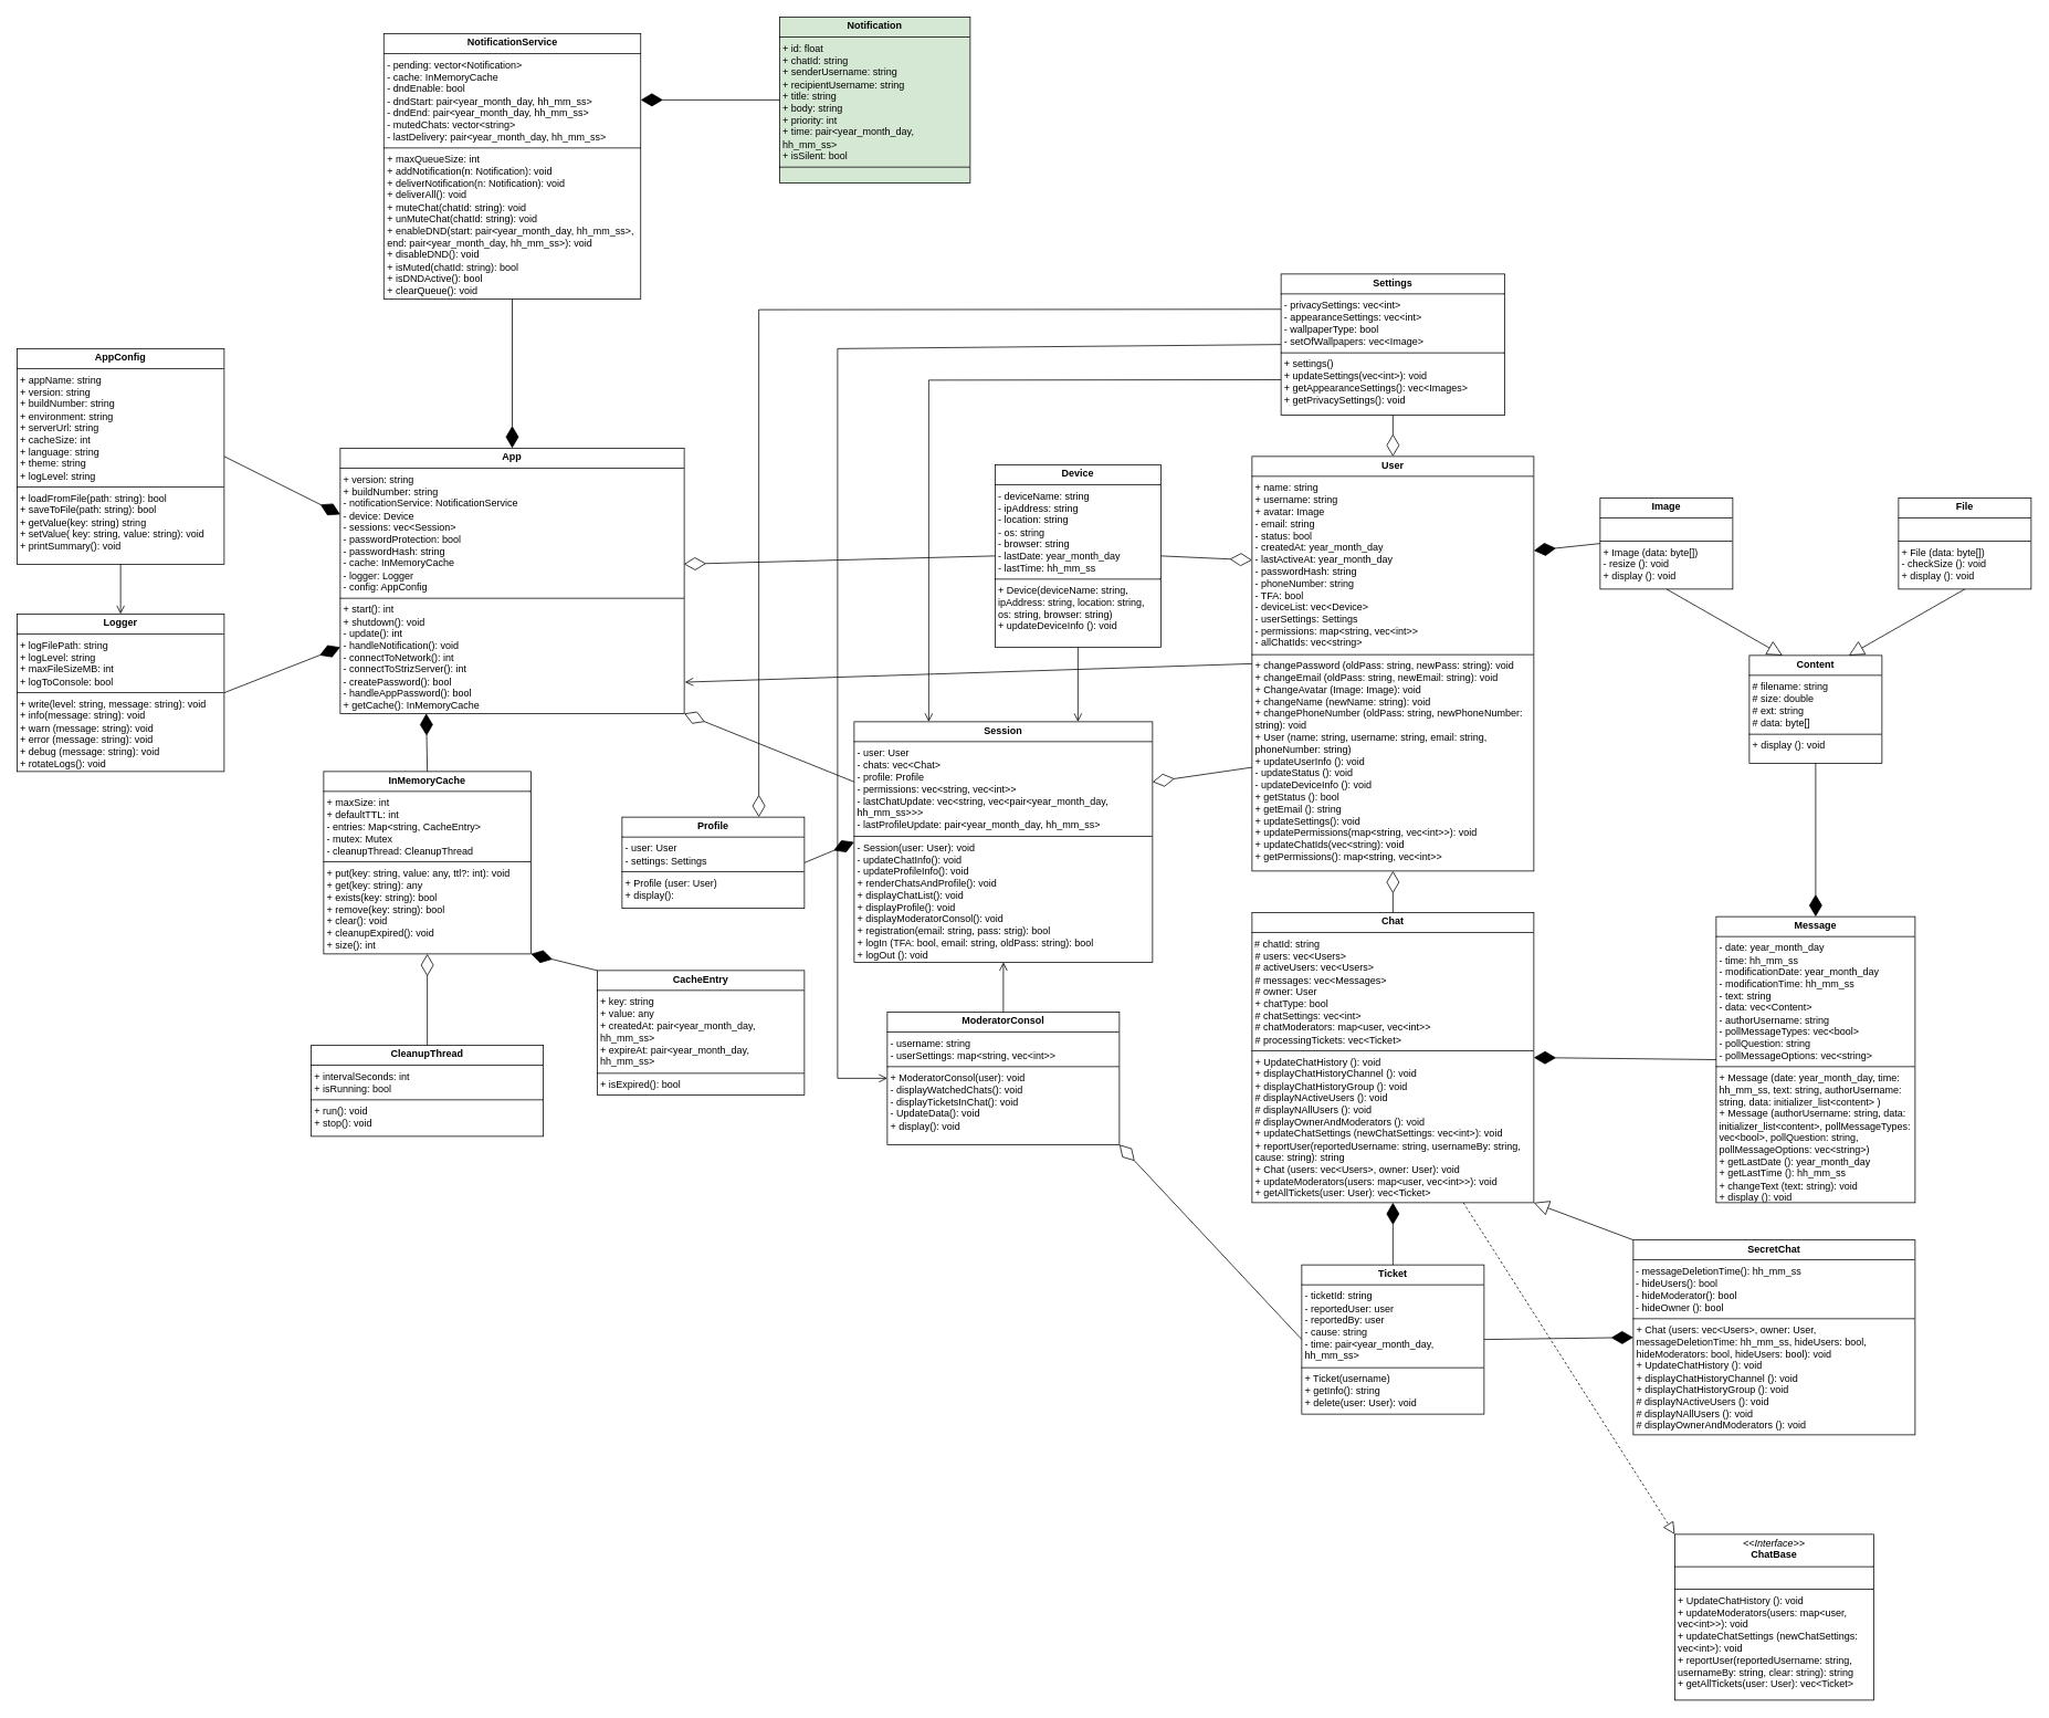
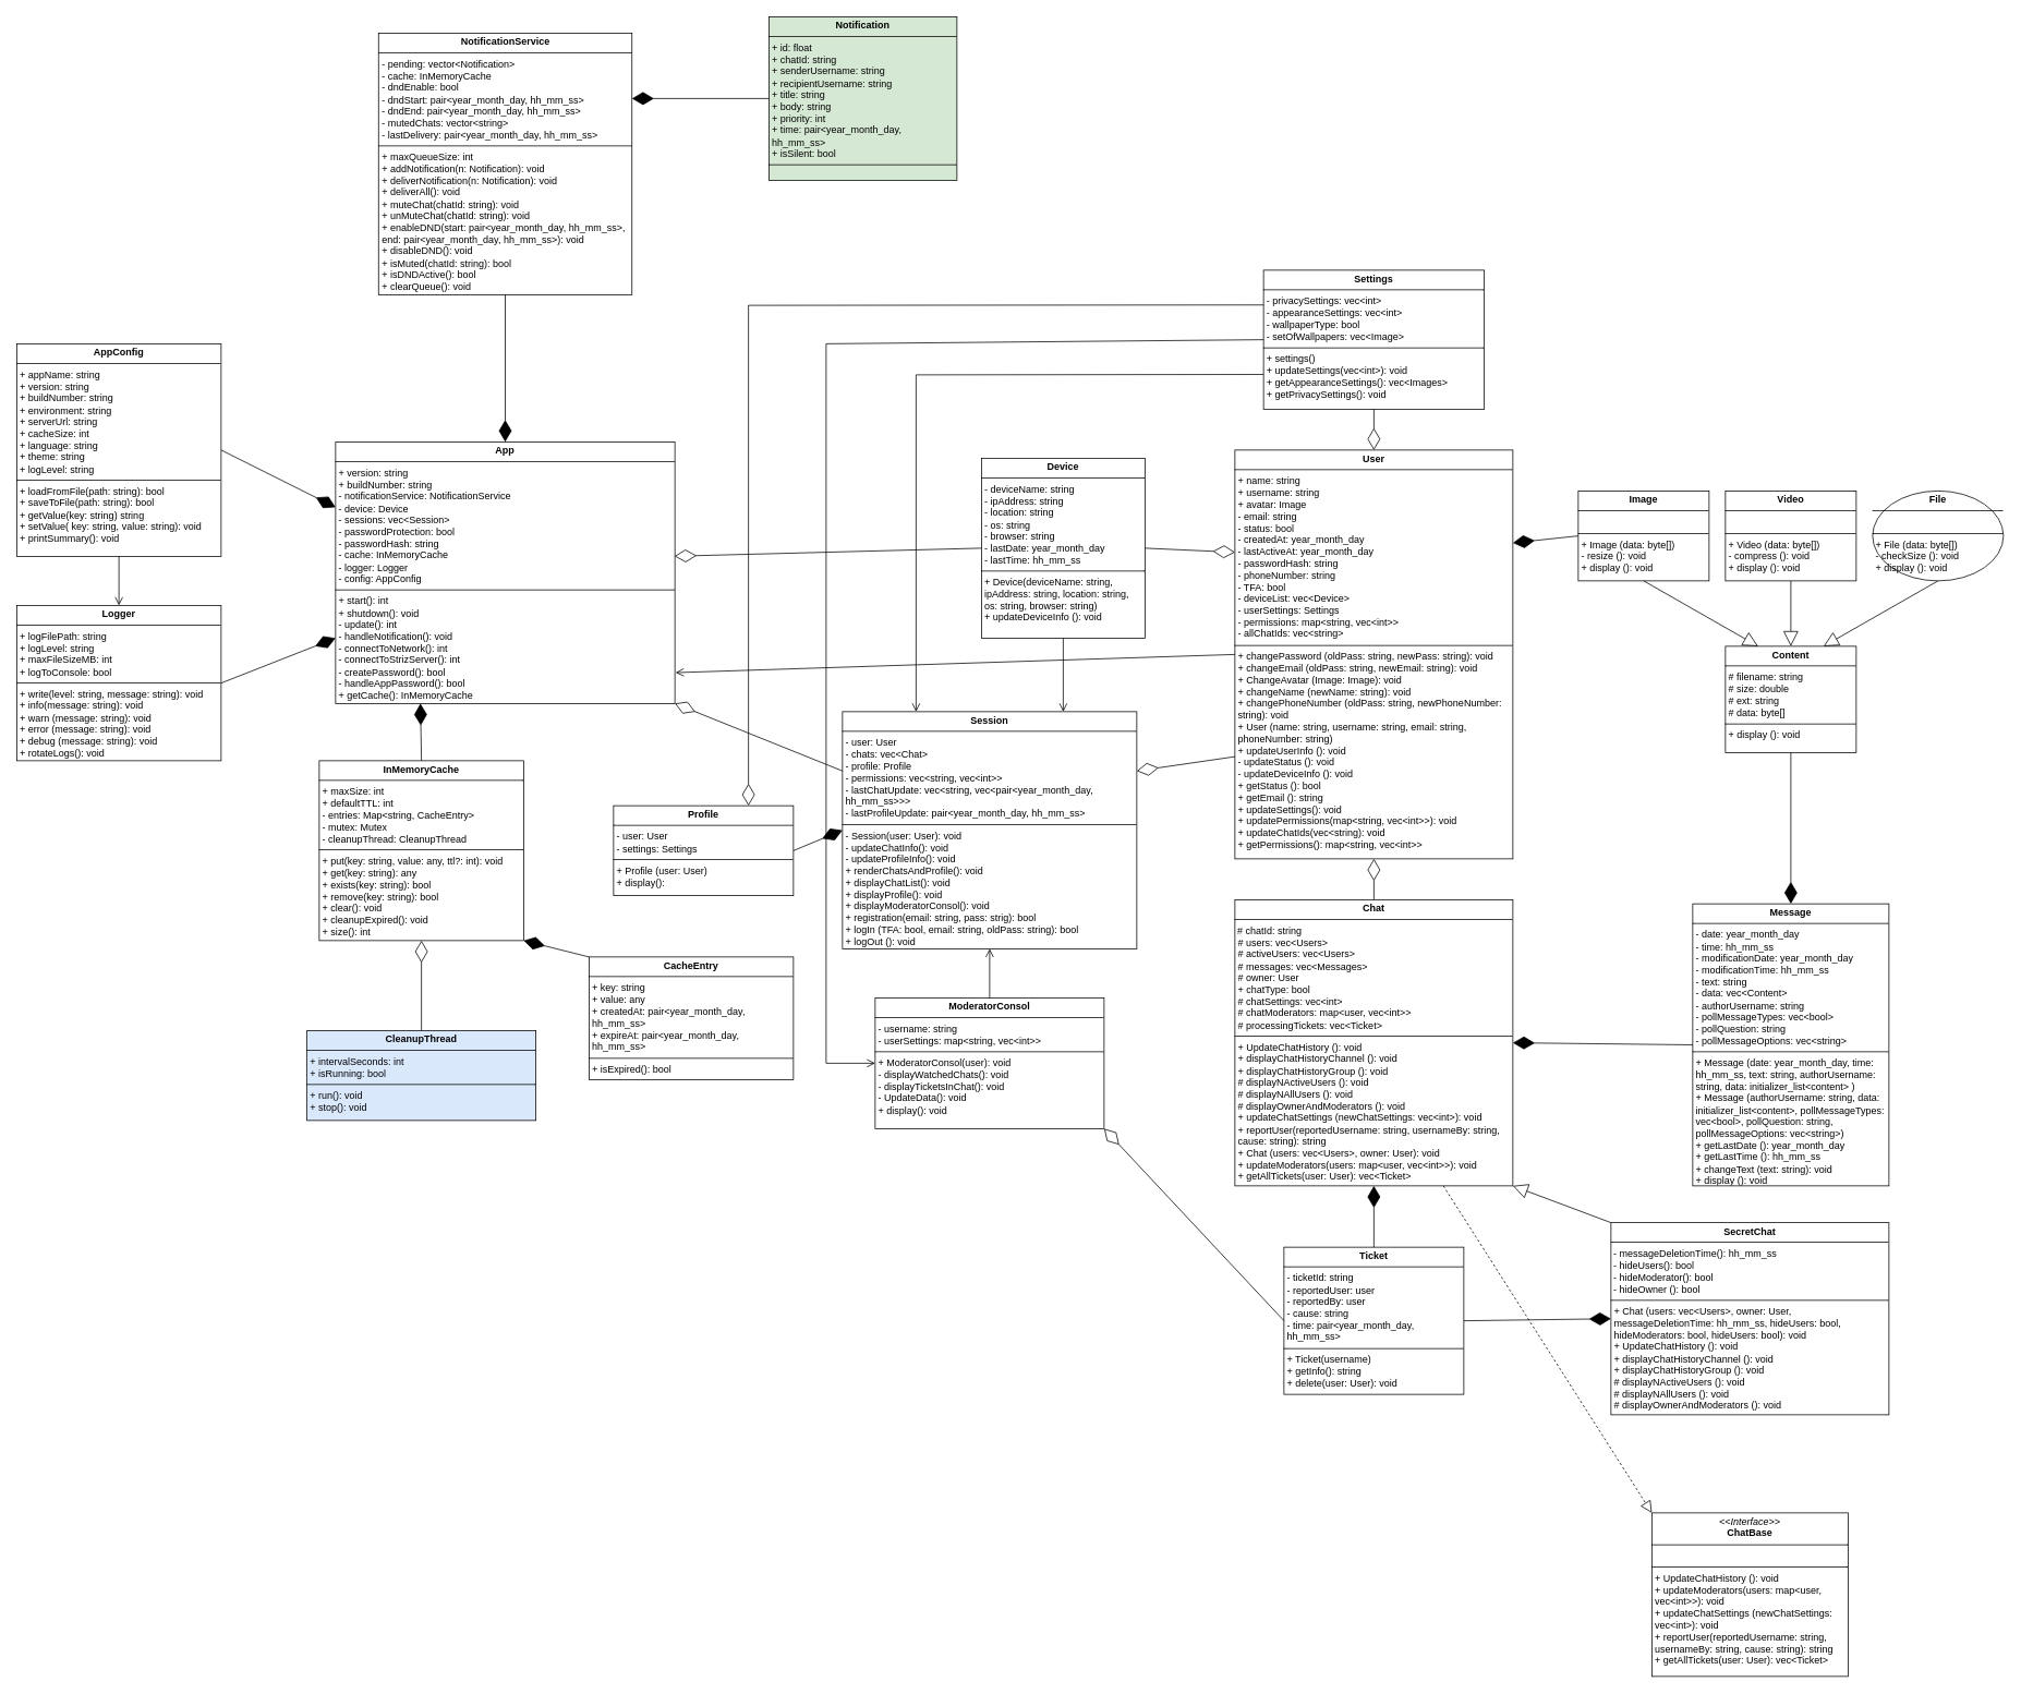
+ <mxCell id="5" value="&lt;p style=&quot;margin:0px;margin-top:4px;text-align:center;&quot;&gt;&lt;b&gt;Video&lt;/b&gt;&lt;/p&gt;&lt;hr size=&quot;1&quot; style=&quot;border-style:solid;&quot;&gt;&lt;p style=&quot;margin:0px;margin-left:4px;&quot;&gt;&lt;br&gt;&lt;/p&gt;&lt;hr size=&quot;1&quot; style=&quot;border-style:solid;&quot;&gt;&lt;p style=&quot;margin: 0px 0px 0px 4px;&quot;&gt;+ Video (data: byte[])&lt;/p&gt;&lt;p style=&quot;margin: 0px 0px 0px 4px;&quot;&gt;- compress (): void&lt;/p&gt;&lt;p style=&quot;margin: 0px 0px 0px 4px;&quot;&gt;+ display (): void&lt;br&gt;&lt;/p&gt;" style="verticalAlign=top;align=left;overflow=fill;html=1;whiteSpace=wrap;" parent="1" vertex="1"><mxGeometry x="2110" y="600" width="160" height="110" as="geometry" /></mxCell>
- <mxCell id="6" value="&lt;p style=&quot;margin:0px;margin-top:4px;text-align:center;&quot;&gt;&lt;b&gt;File&lt;/b&gt;&lt;/p&gt;&lt;hr size=&quot;1&quot; style=&quot;border-style:solid;&quot;&gt;&lt;p style=&quot;margin:0px;margin-left:4px;&quot;&gt;&lt;br&gt;&lt;/p&gt;&lt;hr size=&quot;1&quot; style=&quot;border-style:solid;&quot;&gt;&lt;p style=&quot;margin:0px;margin-left:4px;&quot;&gt;+ File (data: byte[])&lt;/p&gt;&lt;p style=&quot;margin:0px;margin-left:4px;&quot;&gt;- checkSize (): void&lt;/p&gt;&lt;p style=&quot;margin:0px;margin-left:4px;&quot;&gt;+ display (): void&lt;br&gt;&lt;/p&gt;" style="verticalAlign=top;align=left;overflow=fill;html=1;whiteSpace=wrap;" parent="1" vertex="1"><mxGeometry x="2290" y="600" width="160" height="110" as="geometry" /></mxCell>
+ <mxCell id="6" value="&lt;p style=&quot;margin:0px;margin-top:4px;text-align:center;&quot;&gt;&lt;b&gt;File&lt;/b&gt;&lt;/p&gt;&lt;hr size=&quot;1&quot; style=&quot;border-style:solid;&quot;&gt;&lt;p style=&quot;margin:0px;margin-left:4px;&quot;&gt;&lt;br&gt;&lt;/p&gt;&lt;hr size=&quot;1&quot; style=&quot;border-style:solid;&quot;&gt;&lt;p style=&quot;margin:0px;margin-left:4px;&quot;&gt;+ File (data: byte[])&lt;/p&gt;&lt;p style=&quot;margin:0px;margin-left:4px;&quot;&gt;- checkSize (): void&lt;/p&gt;&lt;p style=&quot;margin:0px;margin-left:4px;&quot;&gt;+ display (): void&lt;br&gt;&lt;/p&gt;" style="ellipse;verticalAlign=top;align=left;overflow=fill;html=1;whiteSpace=wrap;" parent="1" vertex="1"><mxGeometry x="2290" y="600" width="160" height="110" as="geometry" /></mxCell>
+ <mxCell id="9" value="" style="endArrow=block;endSize=16;endFill=0;html=1;rounded=0;exitX=0.5;exitY=1;exitDx=0;exitDy=0;entryX=0.5;entryY=0;entryDx=0;entryDy=0;" parent="1" source="5" target="7" edge="1"><mxGeometry x="-0.002" width="160" relative="1" as="geometry"><mxPoint x="2160" y="740" as="sourcePoint" /><mxPoint x="2320" y="740" as="targetPoint" /><mxPoint as="offset" /></mxGeometry></mxCell>
- <mxCell id="44" value="&lt;p style=&quot;margin:0px;margin-top:4px;text-align:center;&quot;&gt;&lt;b&gt;CleanupThread&lt;/b&gt;&lt;/p&gt;&lt;hr size=&quot;1&quot; style=&quot;border-style:solid;&quot;&gt;&lt;p style=&quot;margin:0px;margin-left:4px;&quot;&gt;+ intervalSeconds: int&lt;/p&gt;&lt;p style=&quot;margin:0px;margin-left:4px;&quot;&gt;+ isRunning: bool&lt;/p&gt;&lt;hr size=&quot;1&quot; style=&quot;border-style:solid;&quot;&gt;&lt;p style=&quot;margin:0px;margin-left:4px;&quot;&gt;+ run(): void&lt;/p&gt;&lt;p style=&quot;margin:0px;margin-left:4px;&quot;&gt;+ stop(): void&lt;/p&gt;" style="verticalAlign=top;align=left;overflow=fill;html=1;whiteSpace=wrap;" parent="1" vertex="1"><mxGeometry x="375" y="1260" width="280" height="110" as="geometry" /></mxCell>
+ <mxCell id="44" value="&lt;p style=&quot;margin:0px;margin-top:4px;text-align:center;&quot;&gt;&lt;b&gt;CleanupThread&lt;/b&gt;&lt;/p&gt;&lt;hr size=&quot;1&quot; style=&quot;border-style:solid;&quot;&gt;&lt;p style=&quot;margin:0px;margin-left:4px;&quot;&gt;+ intervalSeconds: int&lt;/p&gt;&lt;p style=&quot;margin:0px;margin-left:4px;&quot;&gt;+ isRunning: bool&lt;/p&gt;&lt;hr size=&quot;1&quot; style=&quot;border-style:solid;&quot;&gt;&lt;p style=&quot;margin:0px;margin-left:4px;&quot;&gt;+ run(): void&lt;/p&gt;&lt;p style=&quot;margin:0px;margin-left:4px;&quot;&gt;+ stop(): void&lt;/p&gt;" style="verticalAlign=top;align=left;overflow=fill;html=1;whiteSpace=wrap;fillColor=#dae8fc;" parent="1" vertex="1"><mxGeometry x="375" y="1260" width="280" height="110" as="geometry" /></mxCell>
- <mxCell id="35" value="&lt;p style=&quot;margin:0px;margin-top:4px;text-align:center;&quot;&gt;&lt;i&gt;&amp;lt;&amp;lt;Interface&amp;gt;&amp;gt;&lt;/i&gt;&lt;br&gt;&lt;b&gt;ChatBase&lt;/b&gt;&lt;/p&gt;&lt;hr size=&quot;1&quot; style=&quot;border-style:solid;&quot;&gt;&lt;p style=&quot;margin:0px;margin-left:4px;&quot;&gt;&lt;br&gt;&lt;/p&gt;&lt;hr size=&quot;1&quot; style=&quot;border-style:solid;&quot;&gt;&lt;p style=&quot;margin: 0px 0px 0px 4px;&quot;&gt;+ UpdateChatHistory (): void&lt;br&gt;&lt;/p&gt;&lt;p style=&quot;margin: 0px 0px 0px 4px;&quot;&gt;+ updateModerators(users: map&amp;lt;user, vec&amp;lt;int&amp;gt;&amp;gt;): void&lt;/p&gt;&lt;p style=&quot;margin: 0px 0px 0px 4px;&quot;&gt;+ updateChatSettings (newChatSettings: vec&amp;lt;int&amp;gt;): void&lt;/p&gt;&lt;p style=&quot;margin: 0px 0px 0px 4px;&quot;&gt;+ reportUser(reportedUsername: string, usernameBy: string, clear: string): string&lt;/p&gt;&lt;p style=&quot;margin: 0px 0px 0px 4px;&quot;&gt;+ getAllTickets(user: User): vec&amp;lt;Ticket&amp;gt;&lt;/p&gt;" style="verticalAlign=top;align=left;overflow=fill;html=1;whiteSpace=wrap;" parent="1" vertex="1"><mxGeometry x="2020" y="1850" width="240" height="200" as="geometry" /></mxCell>
+ <mxCell id="35" value="&lt;p style=&quot;margin:0px;margin-top:4px;text-align:center;&quot;&gt;&lt;i&gt;&amp;lt;&amp;lt;Interface&amp;gt;&amp;gt;&lt;/i&gt;&lt;br&gt;&lt;b&gt;ChatBase&lt;/b&gt;&lt;/p&gt;&lt;hr size=&quot;1&quot; style=&quot;border-style:solid;&quot;&gt;&lt;p style=&quot;margin:0px;margin-left:4px;&quot;&gt;&lt;br&gt;&lt;/p&gt;&lt;hr size=&quot;1&quot; style=&quot;border-style:solid;&quot;&gt;&lt;p style=&quot;margin: 0px 0px 0px 4px;&quot;&gt;+ UpdateChatHistory (): void&lt;br&gt;&lt;/p&gt;&lt;p style=&quot;margin: 0px 0px 0px 4px;&quot;&gt;+ updateModerators(users: map&amp;lt;user, vec&amp;lt;int&amp;gt;&amp;gt;): void&lt;/p&gt;&lt;p style=&quot;margin: 0px 0px 0px 4px;&quot;&gt;+ updateChatSettings (newChatSettings: vec&amp;lt;int&amp;gt;): void&lt;/p&gt;&lt;p style=&quot;margin: 0px 0px 0px 4px;&quot;&gt;+ reportUser(reportedUsername: string, usernameBy: string, cause: string): string&lt;/p&gt;&lt;p style=&quot;margin: 0px 0px 0px 4px;&quot;&gt;+ getAllTickets(user: User): vec&amp;lt;Ticket&amp;gt;&lt;/p&gt;" style="verticalAlign=top;align=left;overflow=fill;html=1;whiteSpace=wrap;" parent="1" vertex="1"><mxGeometry x="2020" y="1850" width="240" height="200" as="geometry" /></mxCell>
